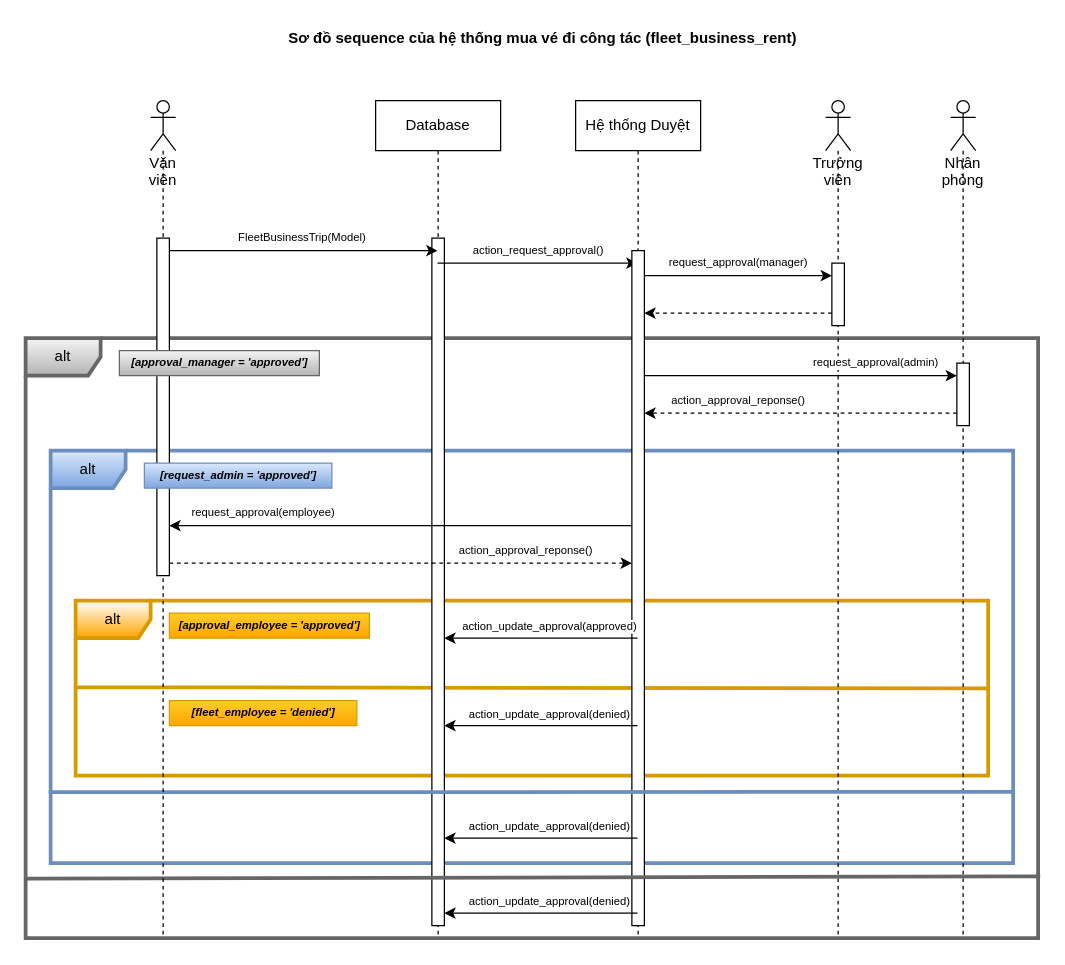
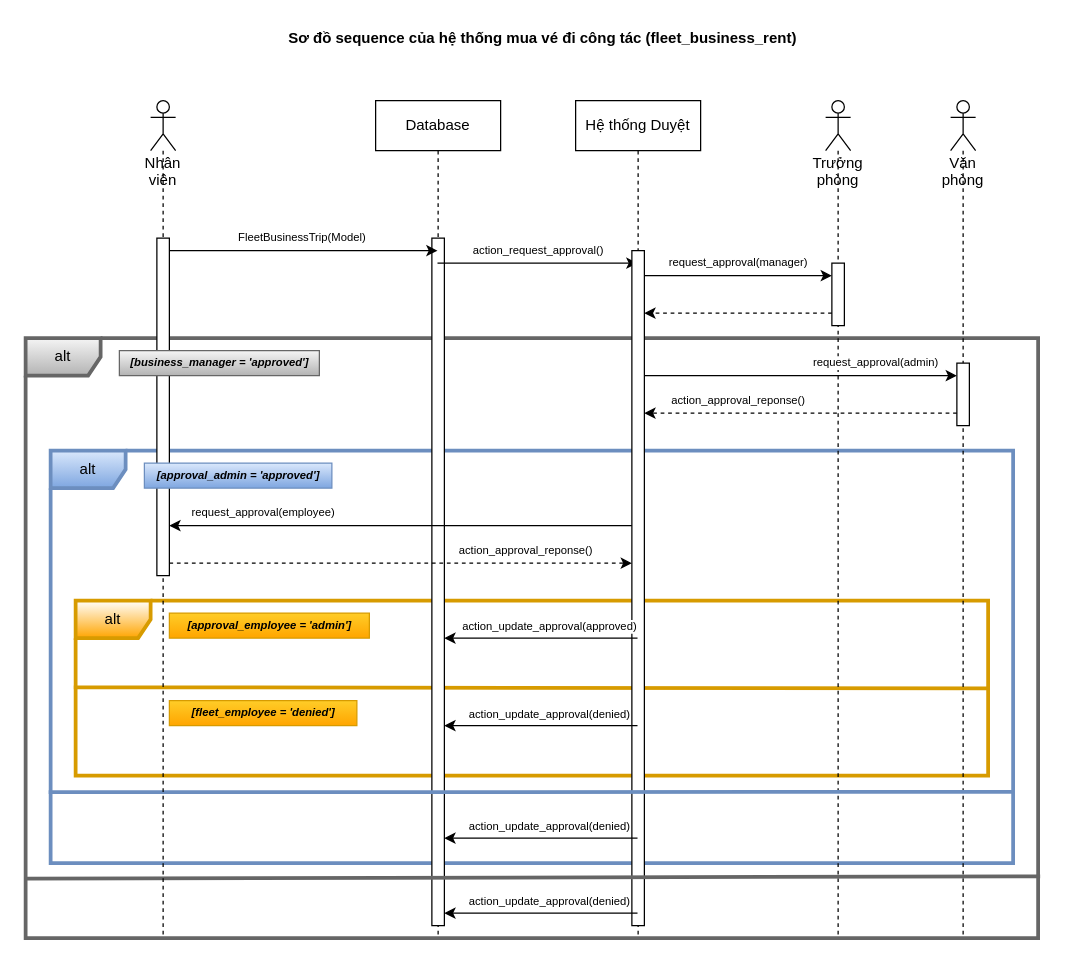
- <mxCell id="35" value="Văn viên" style="shape=umlLifeline;participant=umlActor;perimeter=lifelinePerimeter;whiteSpace=wrap;html=1;container=1;collapsible=0;recursiveResize=0;verticalAlign=top;spacingTop=36;outlineConnect=0;" parent="1" vertex="1"><mxGeometry x="120" y="80" width="20" height="670" as="geometry" /></mxCell>
+ <mxCell id="35" value="Nhân viên" style="shape=umlLifeline;participant=umlActor;perimeter=lifelinePerimeter;whiteSpace=wrap;html=1;container=1;collapsible=0;recursiveResize=0;verticalAlign=top;spacingTop=36;outlineConnect=0;" parent="1" vertex="1"><mxGeometry x="120" y="80" width="20" height="670" as="geometry" /></mxCell>
- <mxCell id="13" value="Trưởng viên&lt;br&gt;" style="shape=umlLifeline;participant=umlActor;perimeter=lifelinePerimeter;whiteSpace=wrap;html=1;container=1;collapsible=0;recursiveResize=0;verticalAlign=top;spacingTop=36;outlineConnect=0;" parent="1" vertex="1"><mxGeometry x="660" y="80" width="20" height="670" as="geometry" /></mxCell>
+ <mxCell id="13" value="Trưởng phòng&lt;br&gt;" style="shape=umlLifeline;participant=umlActor;perimeter=lifelinePerimeter;whiteSpace=wrap;html=1;container=1;collapsible=0;recursiveResize=0;verticalAlign=top;spacingTop=36;outlineConnect=0;" parent="1" vertex="1"><mxGeometry x="660" y="80" width="20" height="670" as="geometry" /></mxCell>
- <mxCell id="15" value="Nhân phòng&lt;br&gt;" style="shape=umlLifeline;participant=umlActor;perimeter=lifelinePerimeter;whiteSpace=wrap;html=1;container=1;collapsible=0;recursiveResize=0;verticalAlign=top;spacingTop=36;outlineConnect=0;" parent="1" vertex="1"><mxGeometry x="760" y="80" width="20" height="670" as="geometry" /></mxCell>
+ <mxCell id="15" value="Văn phòng&lt;br&gt;" style="shape=umlLifeline;participant=umlActor;perimeter=lifelinePerimeter;whiteSpace=wrap;html=1;container=1;collapsible=0;recursiveResize=0;verticalAlign=top;spacingTop=36;outlineConnect=0;" parent="1" vertex="1"><mxGeometry x="760" y="80" width="20" height="670" as="geometry" /></mxCell>
- <mxCell id="37" value="&lt;i&gt;[approval_manager = 'approved']&lt;/i&gt;" style="text;html=1;align=center;verticalAlign=middle;resizable=0;points=[];autosize=1;strokeColor=#666666;fillColor=#f5f5f5;fontSize=9;fontStyle=1;gradientColor=#b3b3b3;fontColor=#000000;" parent="1" vertex="1"><mxGeometry x="95" y="280" width="160" height="20" as="geometry" /></mxCell>
+ <mxCell id="37" value="&lt;i&gt;[business_manager = 'approved']&lt;/i&gt;" style="text;html=1;align=center;verticalAlign=middle;resizable=0;points=[];autosize=1;strokeColor=#666666;fillColor=#f5f5f5;fontSize=9;fontStyle=1;gradientColor=#b3b3b3;fontColor=#000000;" parent="1" vertex="1"><mxGeometry x="95" y="280" width="160" height="20" as="geometry" /></mxCell>
- <mxCell id="38" value="&lt;font color=&quot;#000000&quot;&gt;[request_admin = 'approved']&lt;/font&gt;" style="text;html=1;align=center;verticalAlign=middle;resizable=0;points=[];autosize=1;strokeColor=#6c8ebf;fillColor=#dae8fc;fontSize=9;fontStyle=3;gradientColor=#7ea6e0;" parent="1" vertex="1"><mxGeometry x="115" y="370" width="150" height="20" as="geometry" /></mxCell>
+ <mxCell id="38" value="&lt;font color=&quot;#000000&quot;&gt;[approval_admin = 'approved']&lt;/font&gt;" style="text;html=1;align=center;verticalAlign=middle;resizable=0;points=[];autosize=1;strokeColor=#6c8ebf;fillColor=#dae8fc;fontSize=9;fontStyle=3;gradientColor=#7ea6e0;" parent="1" vertex="1"><mxGeometry x="115" y="370" width="150" height="20" as="geometry" /></mxCell>
- <mxCell id="17" value="[approval_employee = 'approved']" style="text;html=1;align=center;verticalAlign=middle;resizable=0;points=[];autosize=1;strokeColor=#d79b00;fillColor=#ffcd28;fontSize=9;fontStyle=3;gradientColor=#ffa500;fontColor=#000000;" parent="1" vertex="1"><mxGeometry x="135" y="490" width="160" height="20" as="geometry" /></mxCell>
+ <mxCell id="17" value="[approval_employee = 'admin']" style="text;html=1;align=center;verticalAlign=middle;resizable=0;points=[];autosize=1;strokeColor=#d79b00;fillColor=#ffcd28;fontSize=9;fontStyle=3;gradientColor=#ffa500;fontColor=#000000;" parent="1" vertex="1"><mxGeometry x="135" y="490" width="160" height="20" as="geometry" /></mxCell>
